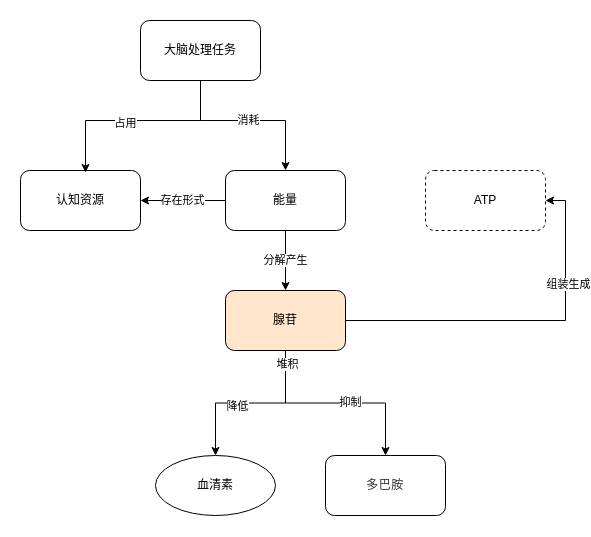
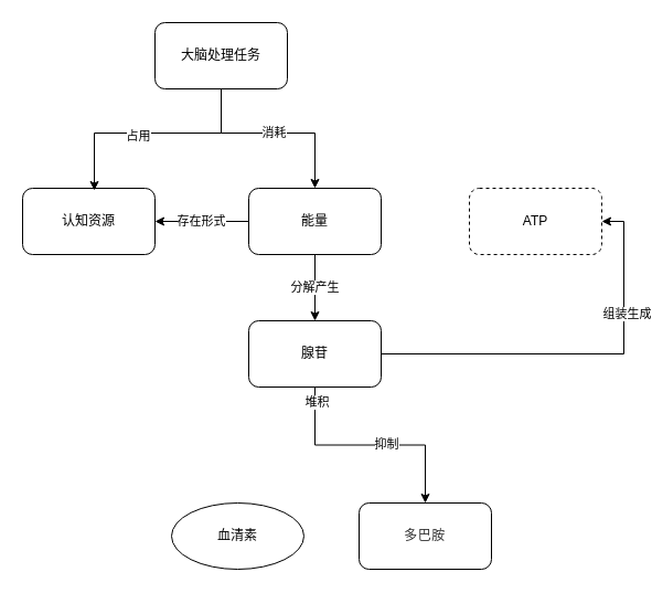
- <mxCell id="18" value="腺苷" style="whiteSpace=wrap;html=1;rounded=1;fillColor=#ffe6cc;" vertex="1" parent="1"><mxGeometry x="225" y="290" width="120" height="60" as="geometry" /></mxCell>
+ <mxCell id="18" value="腺苷" style="whiteSpace=wrap;html=1;rounded=1;" vertex="1" parent="1"><mxGeometry x="225" y="290" width="120" height="60" as="geometry" /></mxCell>
- <mxCell id="13" value="" style="edgeStyle=orthogonalEdgeStyle;rounded=0;orthogonalLoop=1;jettySize=auto;html=1;" edge="1" parent="1" source="18" target="19"><mxGeometry relative="1" as="geometry" /></mxCell>
- <mxCell id="14" value="降低" style="edgeLabel;html=1;align=center;verticalAlign=middle;resizable=0;points=[];" vertex="1" connectable="0" parent="13"><mxGeometry x="0.16" y="3" relative="1" as="geometry"><mxPoint x="1" as="offset" /></mxGeometry></mxCell>
